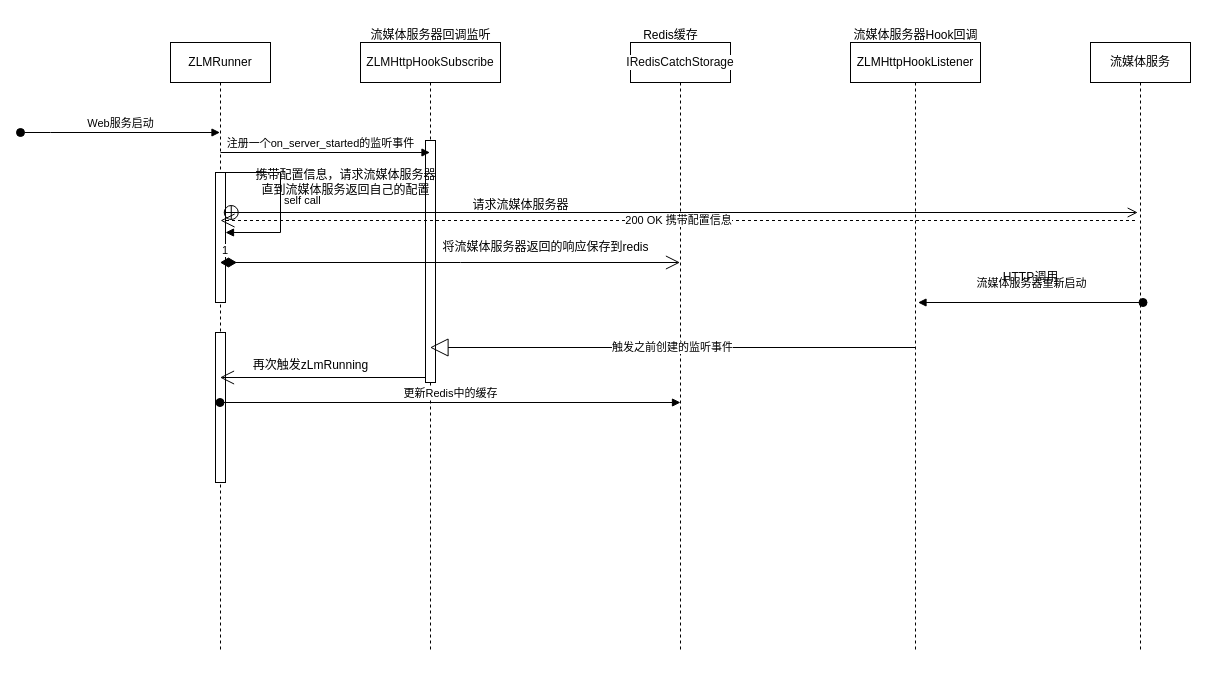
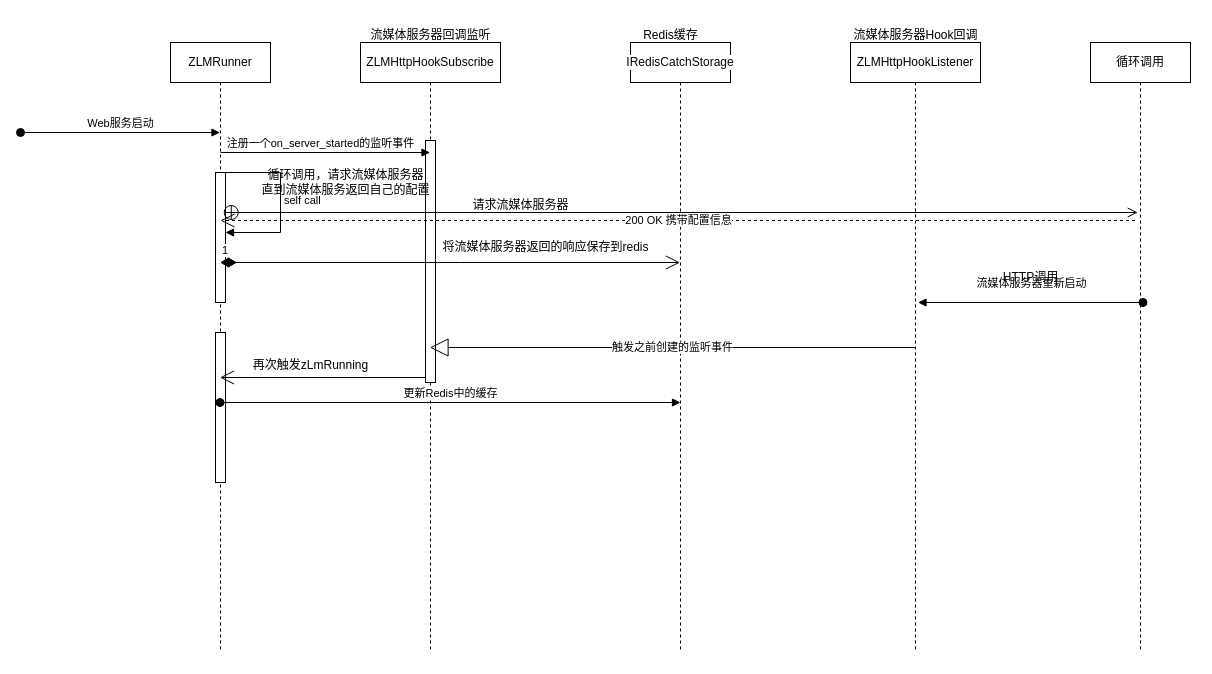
- <mxCell id="19" value="流媒体服务" style="shape=umlLifeline;perimeter=lifelinePerimeter;whiteSpace=wrap;html=1;container=1;dropTarget=0;collapsible=0;recursiveResize=0;outlineConnect=0;portConstraint=eastwest;newEdgeStyle={&quot;curved&quot;:0,&quot;rounded&quot;:0};" vertex="1" parent="1"><mxGeometry x="1090" y="42" width="100" height="610" as="geometry" /></mxCell>
+ <mxCell id="19" value="循环调用" style="shape=umlLifeline;perimeter=lifelinePerimeter;whiteSpace=wrap;html=1;container=1;dropTarget=0;collapsible=0;recursiveResize=0;outlineConnect=0;portConstraint=eastwest;newEdgeStyle={&quot;curved&quot;:0,&quot;rounded&quot;:0};" vertex="1" parent="1"><mxGeometry x="1090" y="42" width="100" height="610" as="geometry" /></mxCell>
- <mxCell id="11" value="携带配置信息，请求流媒体服务器&lt;br&gt;直到流媒体服务返回自己的配置" style="text;html=1;align=center;verticalAlign=middle;resizable=0;points=[];autosize=1;strokeColor=none;fillColor=none;" vertex="1" parent="1"><mxGeometry x="250" y="162" width="190" height="40" as="geometry" /></mxCell>
+ <mxCell id="11" value="循环调用，请求流媒体服务器&lt;br&gt;直到流媒体服务返回自己的配置" style="text;html=1;align=center;verticalAlign=middle;resizable=0;points=[];autosize=1;strokeColor=none;fillColor=none;" vertex="1" parent="1"><mxGeometry x="250" y="162" width="190" height="40" as="geometry" /></mxCell>
